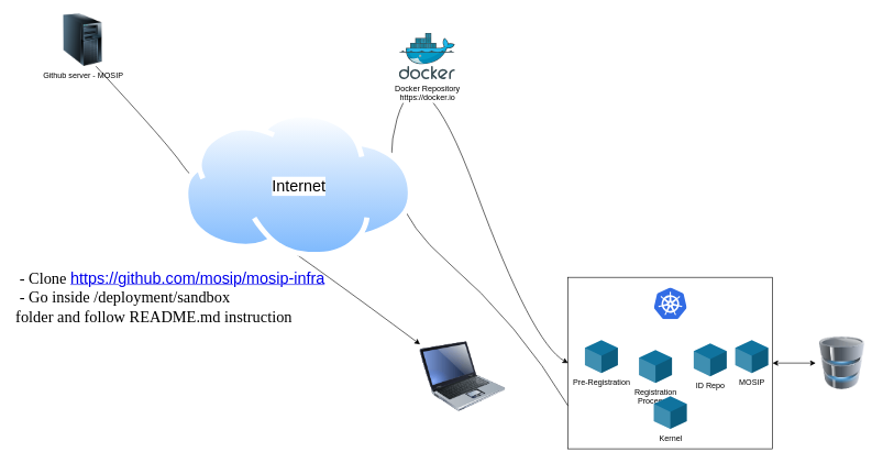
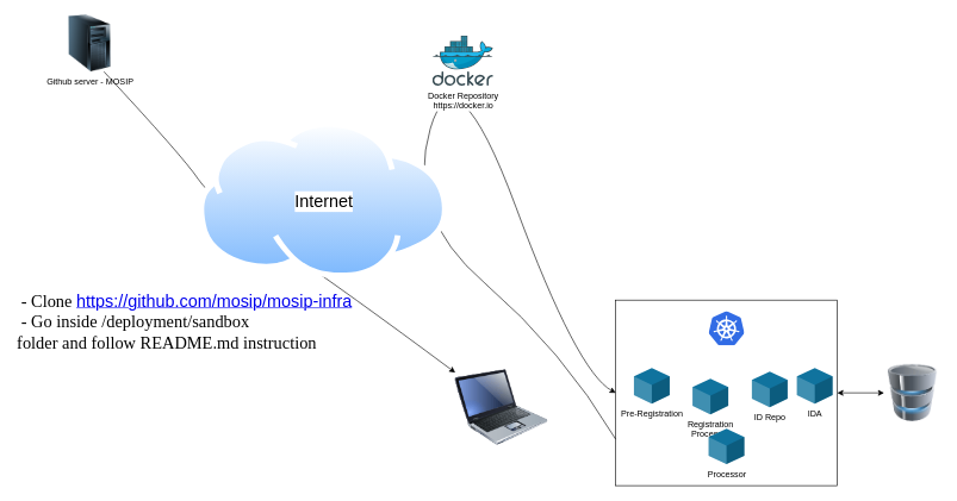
- <mxCell id="10" value="MOSIP" style="verticalLabelPosition=bottom;verticalAlign=top;html=1;shape=mxgraph.infographic.shadedCube;isoAngle=15;fillColor=#10739E;strokeColor=none;align=center;" parent="5" vertex="1"><mxGeometry x="253.5" y="65" width="50" height="50" as="geometry" /></mxCell>
+ <mxCell id="10" value="IDA" style="verticalLabelPosition=bottom;verticalAlign=top;html=1;shape=mxgraph.infographic.shadedCube;isoAngle=15;fillColor=#10739E;strokeColor=none;align=center;" parent="5" vertex="1"><mxGeometry x="253.5" y="65" width="50" height="50" as="geometry" /></mxCell>
- <mxCell id="11" value="Kernel" style="verticalLabelPosition=bottom;verticalAlign=top;html=1;shape=mxgraph.infographic.shadedCube;isoAngle=15;fillColor=#10739E;strokeColor=none;align=center;" parent="5" vertex="1"><mxGeometry x="130" y="150" width="50" height="50" as="geometry" /></mxCell>
+ <mxCell id="11" value="Processor" style="verticalLabelPosition=bottom;verticalAlign=top;html=1;shape=mxgraph.infographic.shadedCube;isoAngle=15;fillColor=#10739E;strokeColor=none;align=center;" parent="5" vertex="1"><mxGeometry x="130" y="150" width="50" height="50" as="geometry" /></mxCell>
